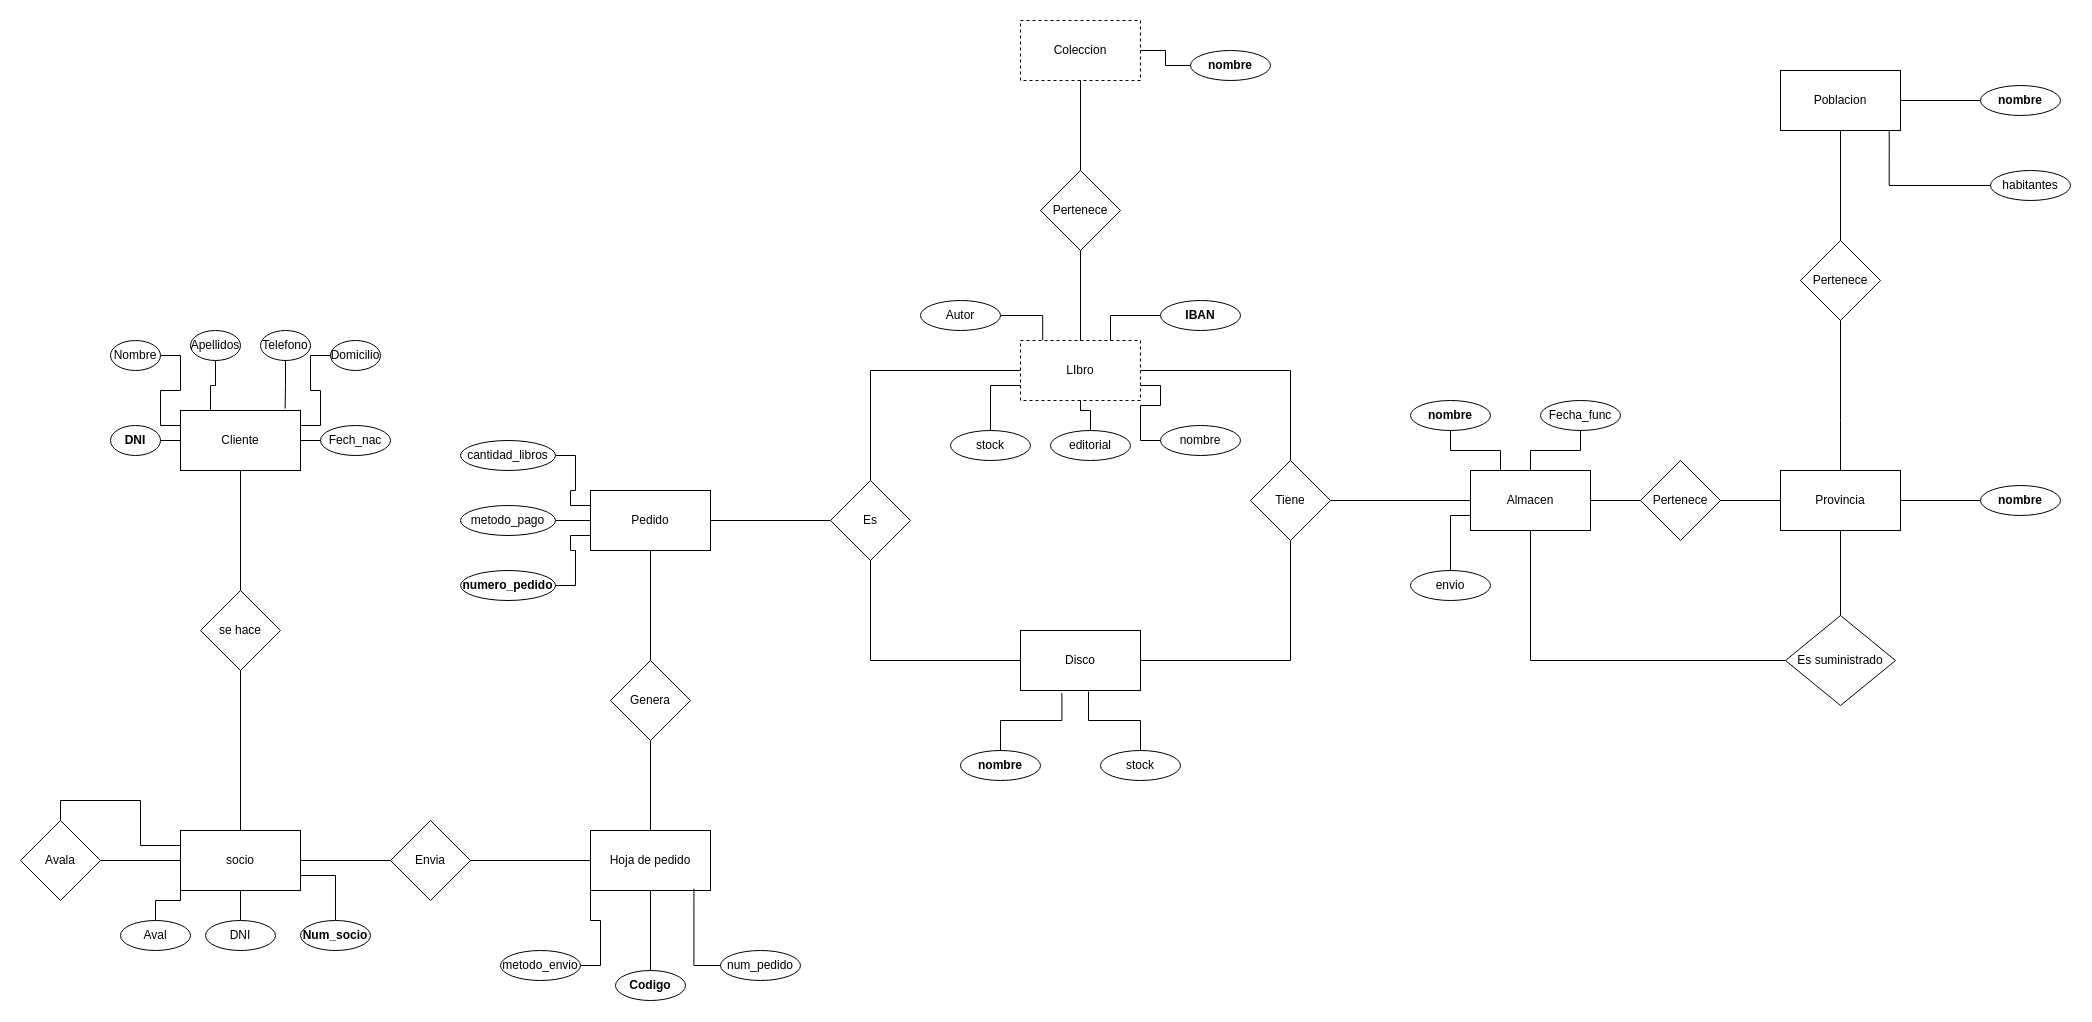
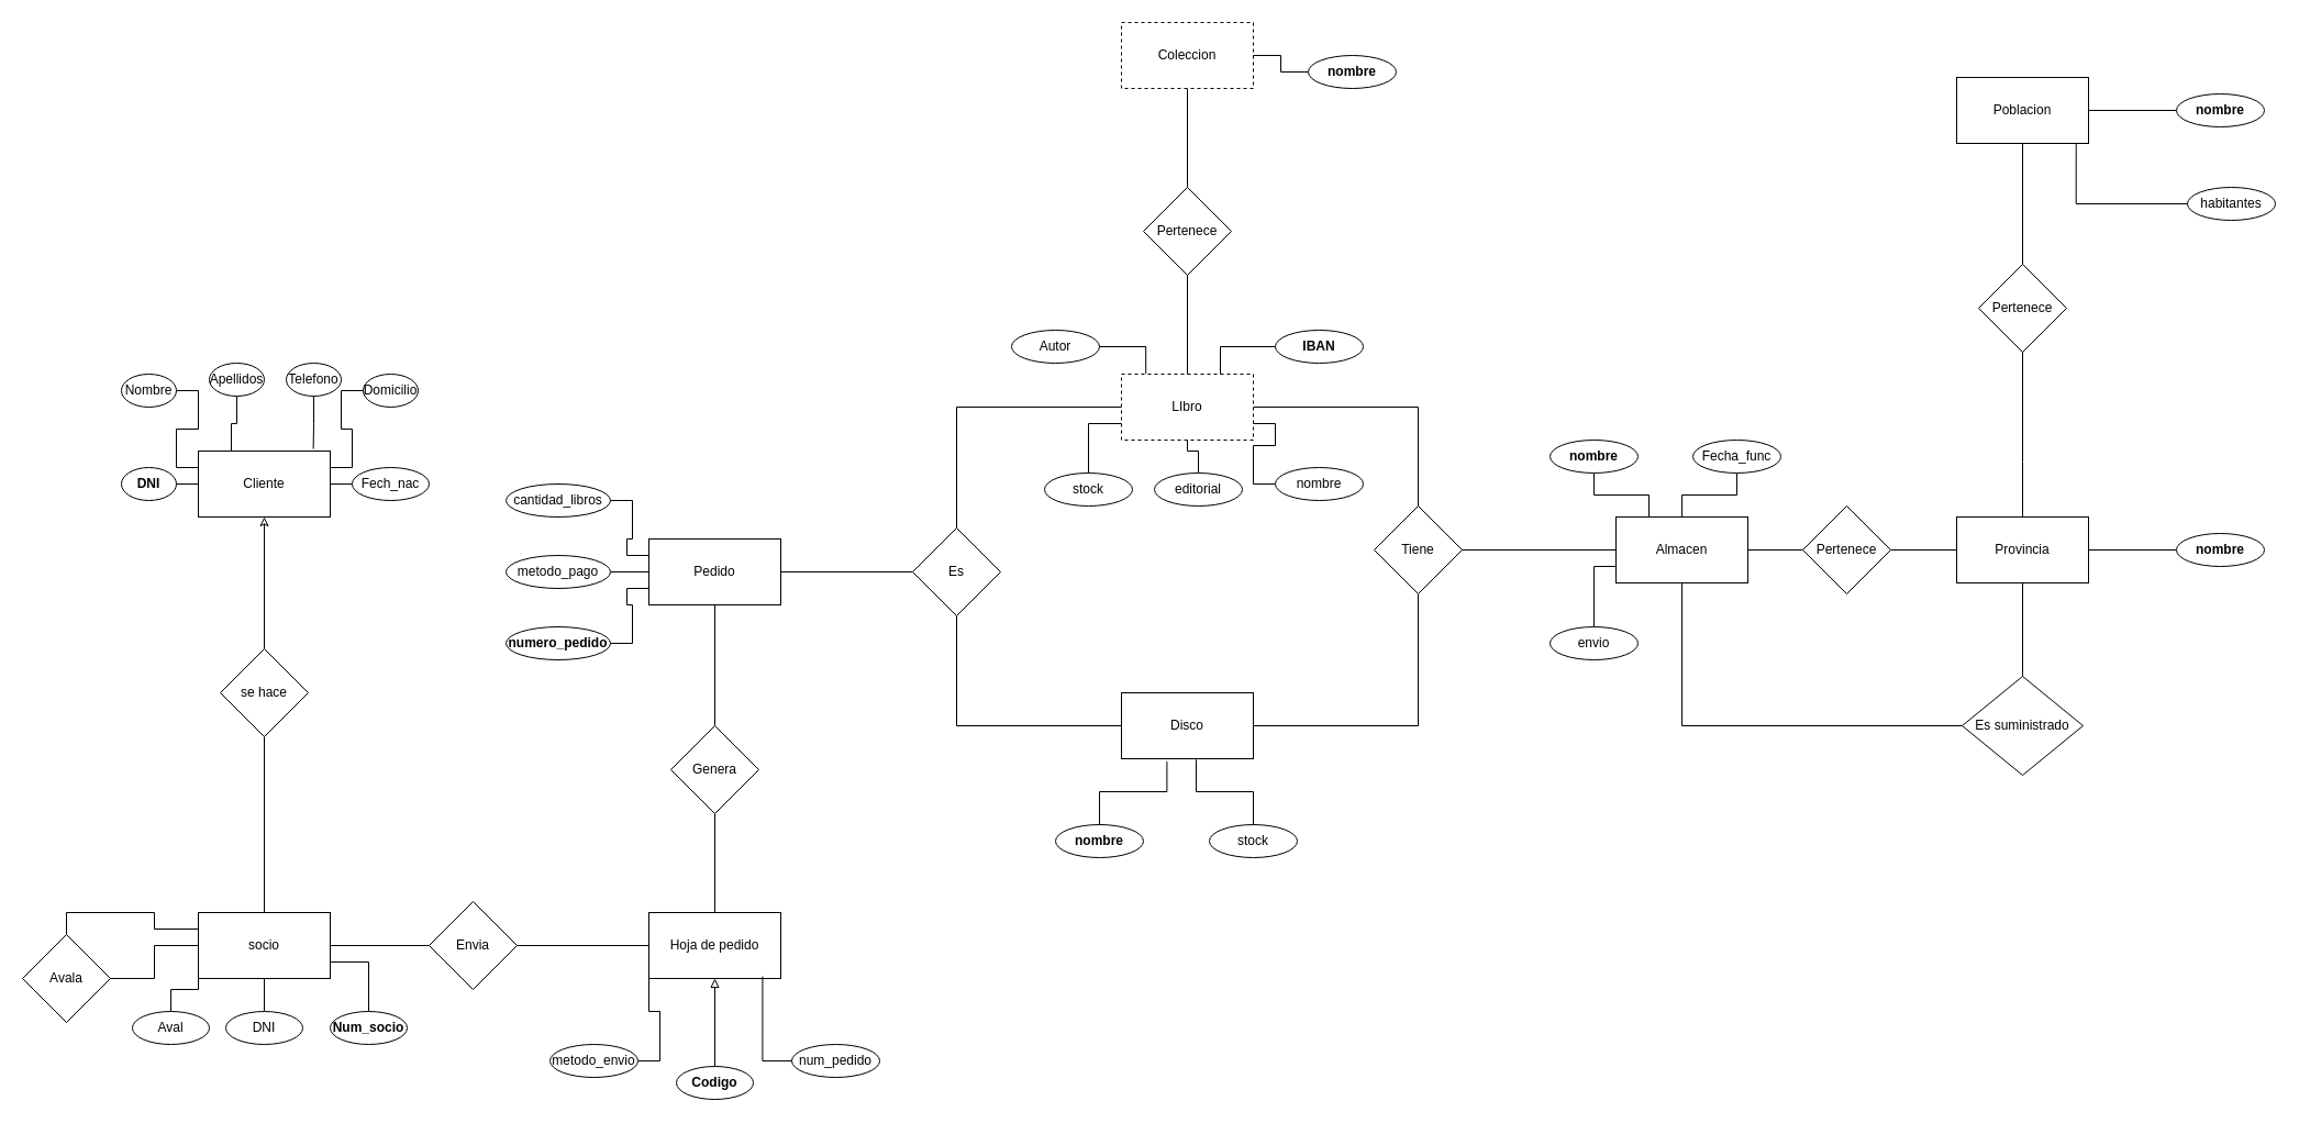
- <mxCell id="4" style="edgeStyle=orthogonalEdgeStyle;rounded=0;orthogonalLoop=1;jettySize=auto;html=1;entryX=0.5;entryY=1;entryDx=0;entryDy=0;endArrow=none;endFill=0;" edge="1" parent="1" source="5" target="2"><mxGeometry relative="1" as="geometry" /></mxCell>
+ <mxCell id="4" style="edgeStyle=orthogonalEdgeStyle;rounded=0;orthogonalLoop=1;jettySize=auto;html=1;entryX=0.5;entryY=1;entryDx=0;entryDy=0;endArrow=classic;endFill=0;" edge="1" parent="1" source="5" target="2"><mxGeometry relative="1" as="geometry" /></mxCell>
- <mxCell id="10" value="Avala" style="rhombus;whiteSpace=wrap;html=1;" vertex="1" parent="1"><mxGeometry x="20" y="820" width="80" height="80" as="geometry" /></mxCell>
+ <mxCell id="10" value="Avala" style="rhombus;whiteSpace=wrap;html=1;" vertex="1" parent="1"><mxGeometry x="20" y="850" width="80" height="80" as="geometry" /></mxCell>
- <mxCell id="62" style="edgeStyle=orthogonalEdgeStyle;rounded=0;orthogonalLoop=1;jettySize=auto;html=1;entryX=0.5;entryY=1;entryDx=0;entryDy=0;endArrow=none;endFill=0;" edge="1" parent="1" source="63" target="14"><mxGeometry relative="1" as="geometry" /></mxCell>
+ <mxCell id="62" style="edgeStyle=orthogonalEdgeStyle;rounded=0;orthogonalLoop=1;jettySize=auto;html=1;entryX=0.5;entryY=1;entryDx=0;entryDy=0;endArrow=block;endFill=0;" edge="1" parent="1" source="63" target="14"><mxGeometry relative="1" as="geometry" /></mxCell>
